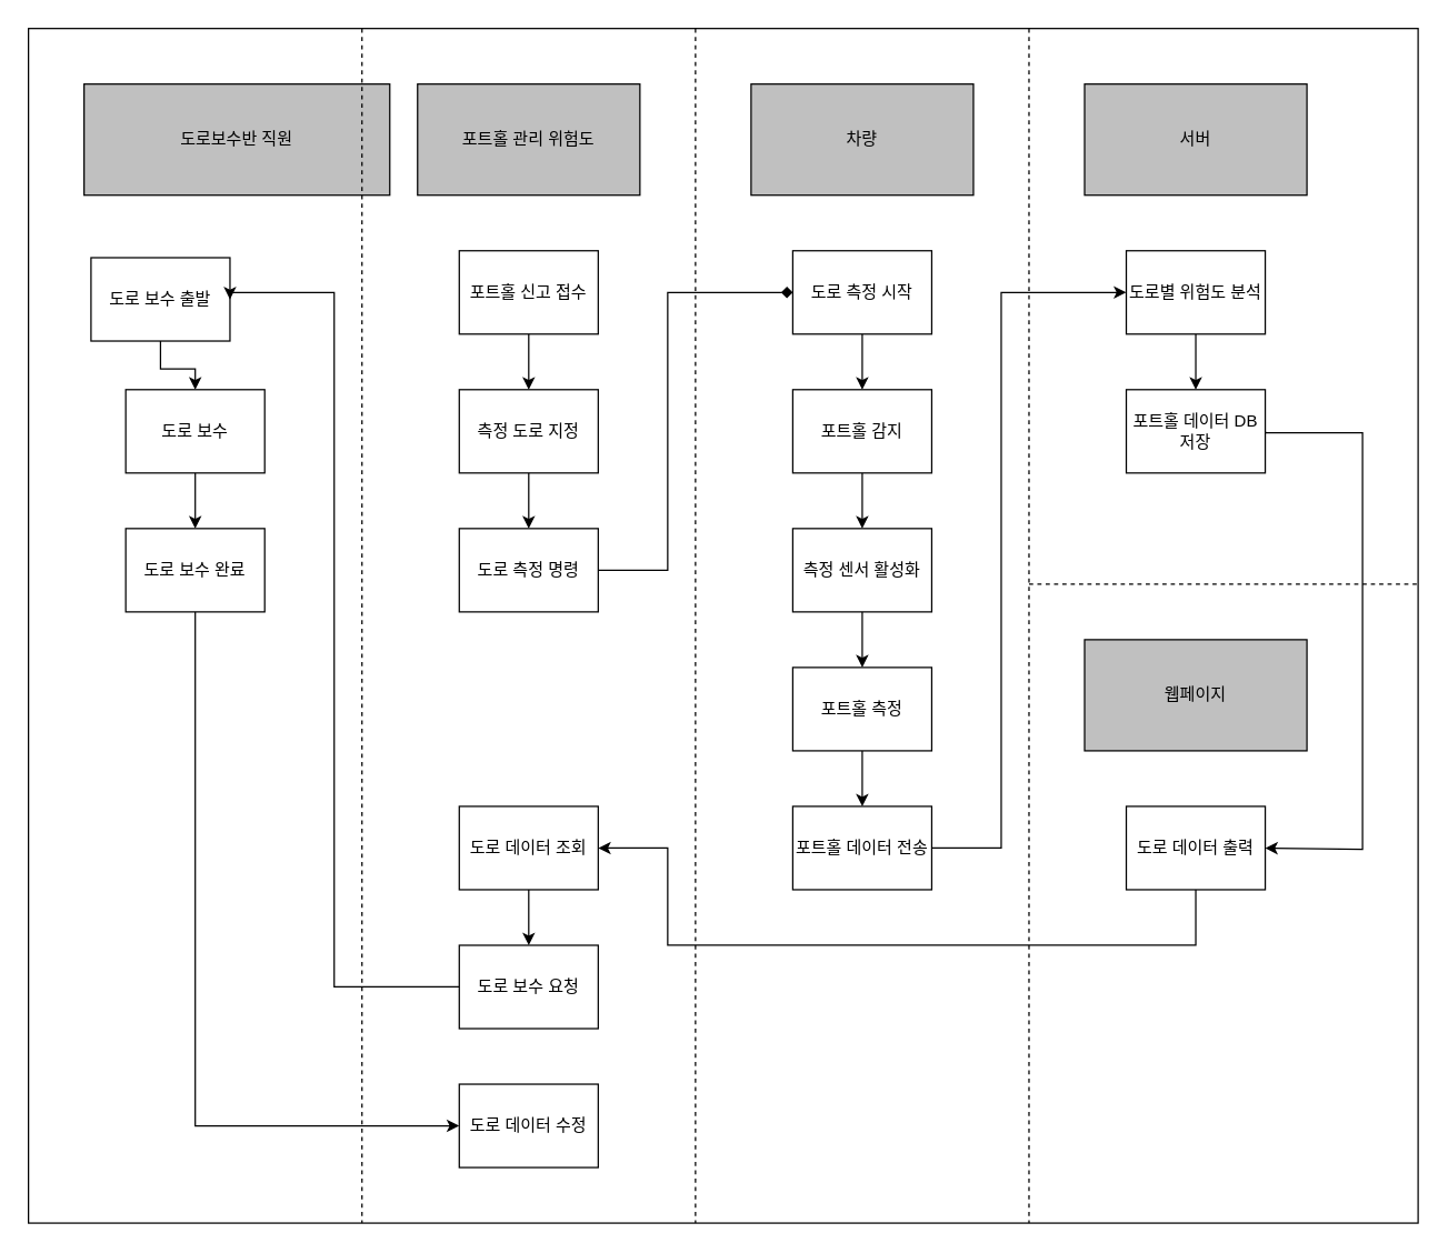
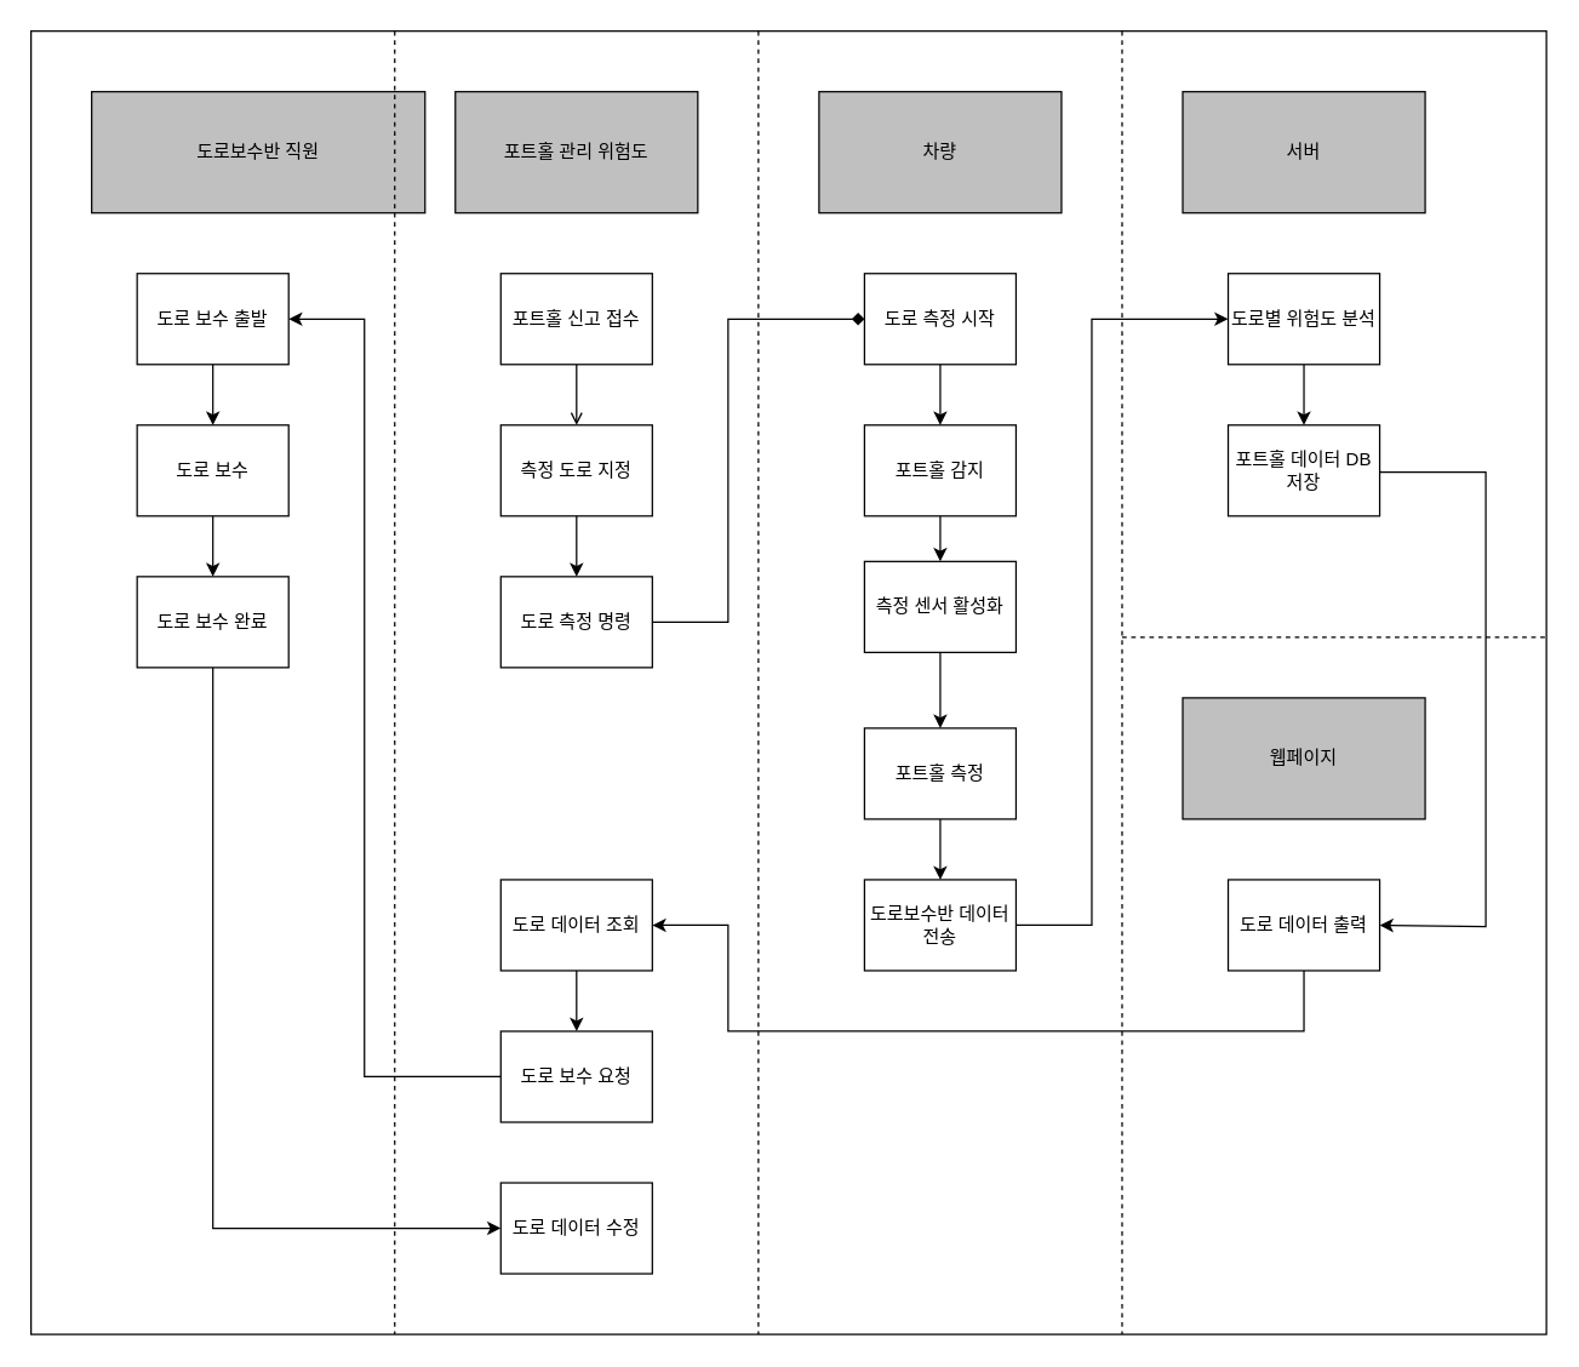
- <mxCell id="24" value="도로 보수 출발" style="rounded=0;whiteSpace=wrap;html=1;" vertex="1" parent="1"><mxGeometry x="65" y="185" width="100" height="60" as="geometry" /></mxCell>
+ <mxCell id="24" value="도로 보수 출발" style="rounded=0;whiteSpace=wrap;html=1;" vertex="1" parent="1"><mxGeometry x="90" y="180" width="100" height="60" as="geometry" /></mxCell>
- <mxCell id="6" style="edgeStyle=orthogonalEdgeStyle;rounded=0;orthogonalLoop=1;jettySize=auto;html=1;exitX=0.5;exitY=1;exitDx=0;exitDy=0;entryX=0.5;entryY=0;entryDx=0;entryDy=0;" edge="1" parent="1" source="7" target="9"><mxGeometry relative="1" as="geometry" /></mxCell>
+ <mxCell id="6" style="edgeStyle=orthogonalEdgeStyle;rounded=0;orthogonalLoop=1;jettySize=auto;html=1;exitX=0.5;exitY=1;exitDx=0;exitDy=0;entryX=0.5;entryY=0;entryDx=0;entryDy=0;endArrow=open;" edge="1" parent="1" source="7" target="9"><mxGeometry relative="1" as="geometry" /></mxCell>
- <mxCell id="16" value="측정 센서 활성화" style="rounded=0;whiteSpace=wrap;html=1;" vertex="1" parent="1"><mxGeometry x="570" y="380" width="100" height="60" as="geometry" /></mxCell>
+ <mxCell id="16" value="측정 센서 활성화" style="rounded=0;whiteSpace=wrap;html=1;" vertex="1" parent="1"><mxGeometry x="570" y="370" width="100" height="60" as="geometry" /></mxCell>
- <mxCell id="20" value="포트홀 데이터 전송" style="rounded=0;whiteSpace=wrap;html=1;" vertex="1" parent="1"><mxGeometry x="570" y="580" width="100" height="60" as="geometry" /></mxCell>
+ <mxCell id="20" value="도로보수반 데이터 전송" style="rounded=0;whiteSpace=wrap;html=1;" vertex="1" parent="1"><mxGeometry x="570" y="580" width="100" height="60" as="geometry" /></mxCell>
